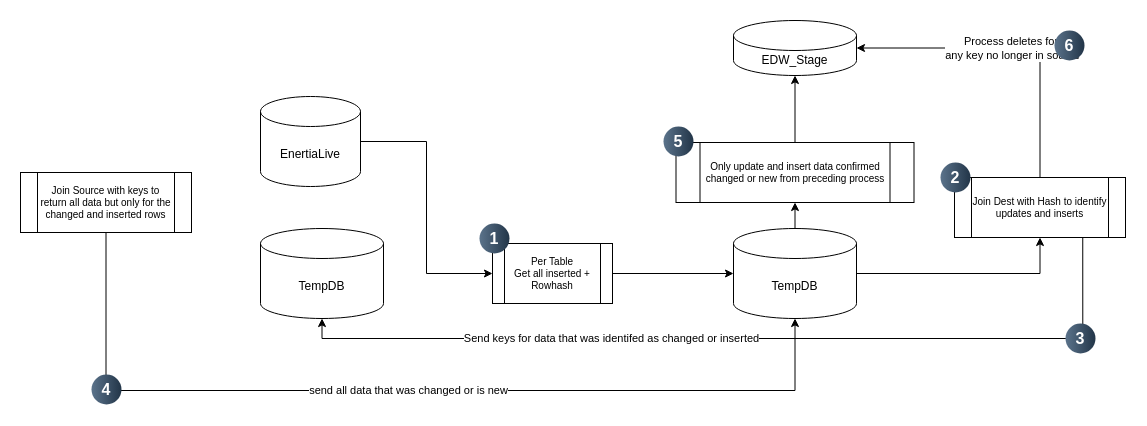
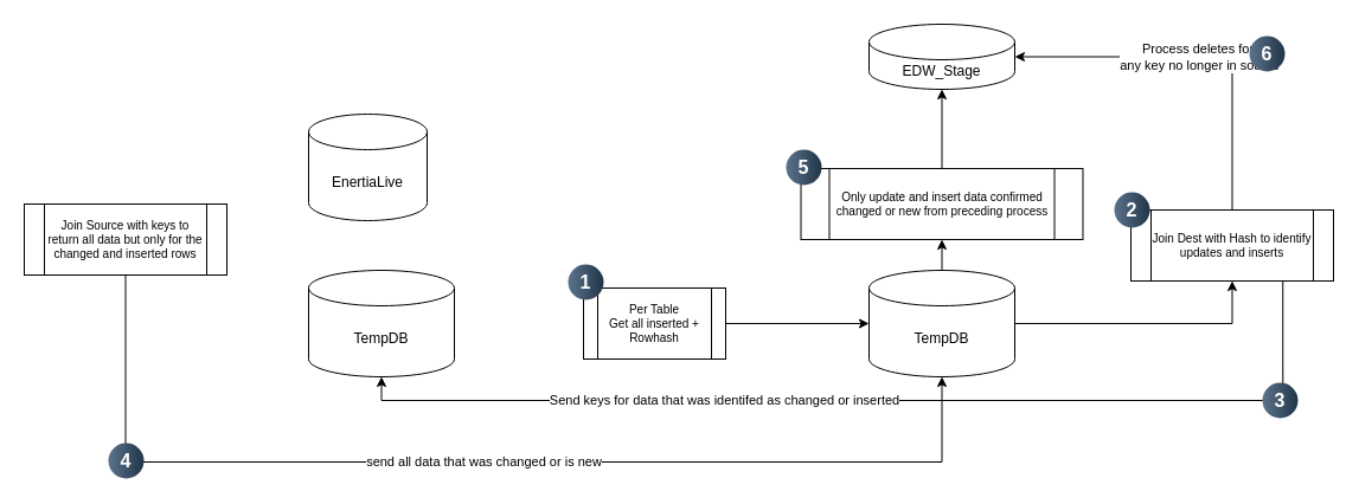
- <mxCell id="2" style="edgeStyle=orthogonalEdgeStyle;rounded=0;orthogonalLoop=1;jettySize=auto;html=1;exitX=1;exitY=0.5;exitDx=0;exitDy=0;exitPerimeter=0;entryX=0;entryY=0.5;entryDx=0;entryDy=0;" edge="1" parent="1" source="3" target="9"><mxGeometry relative="1" as="geometry" /></mxCell>
